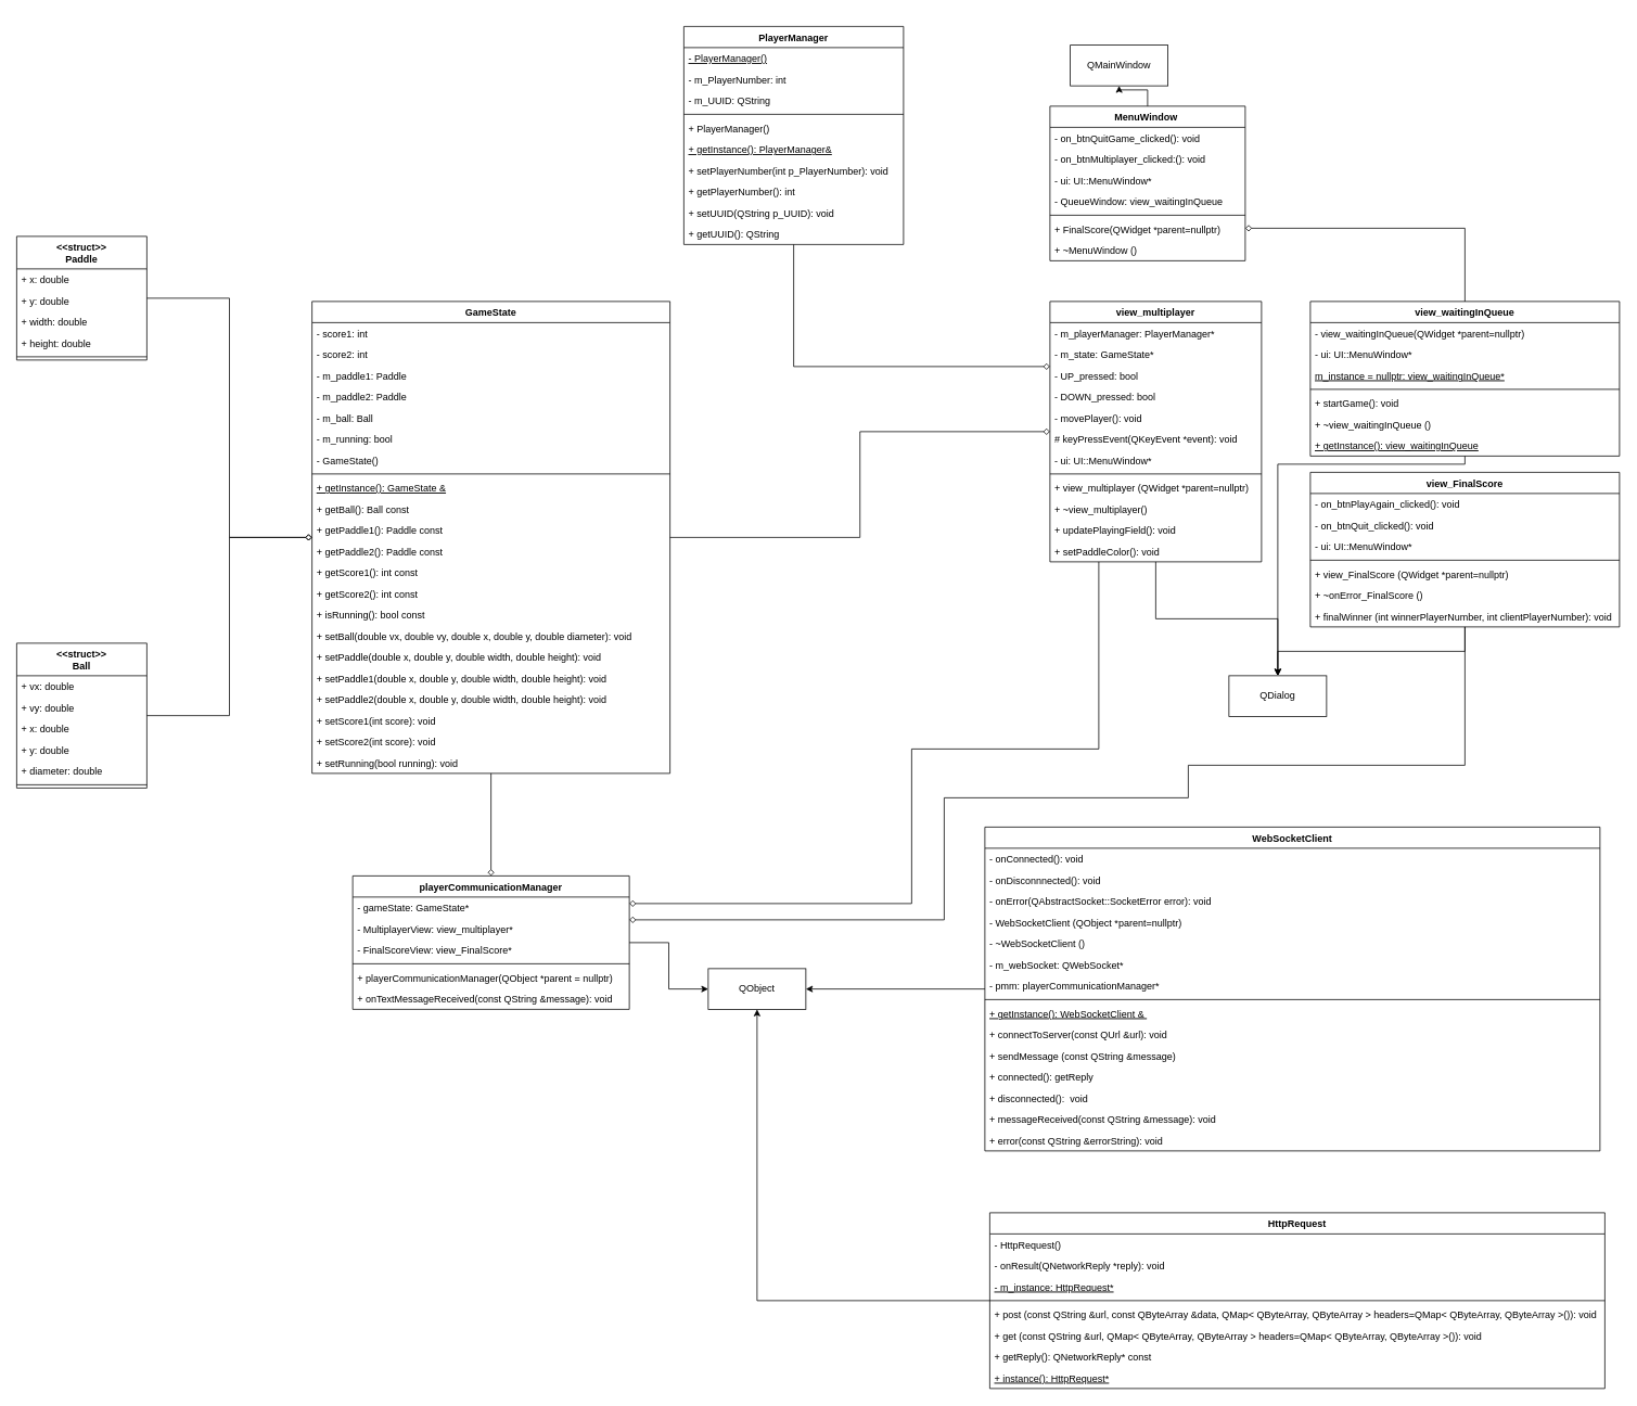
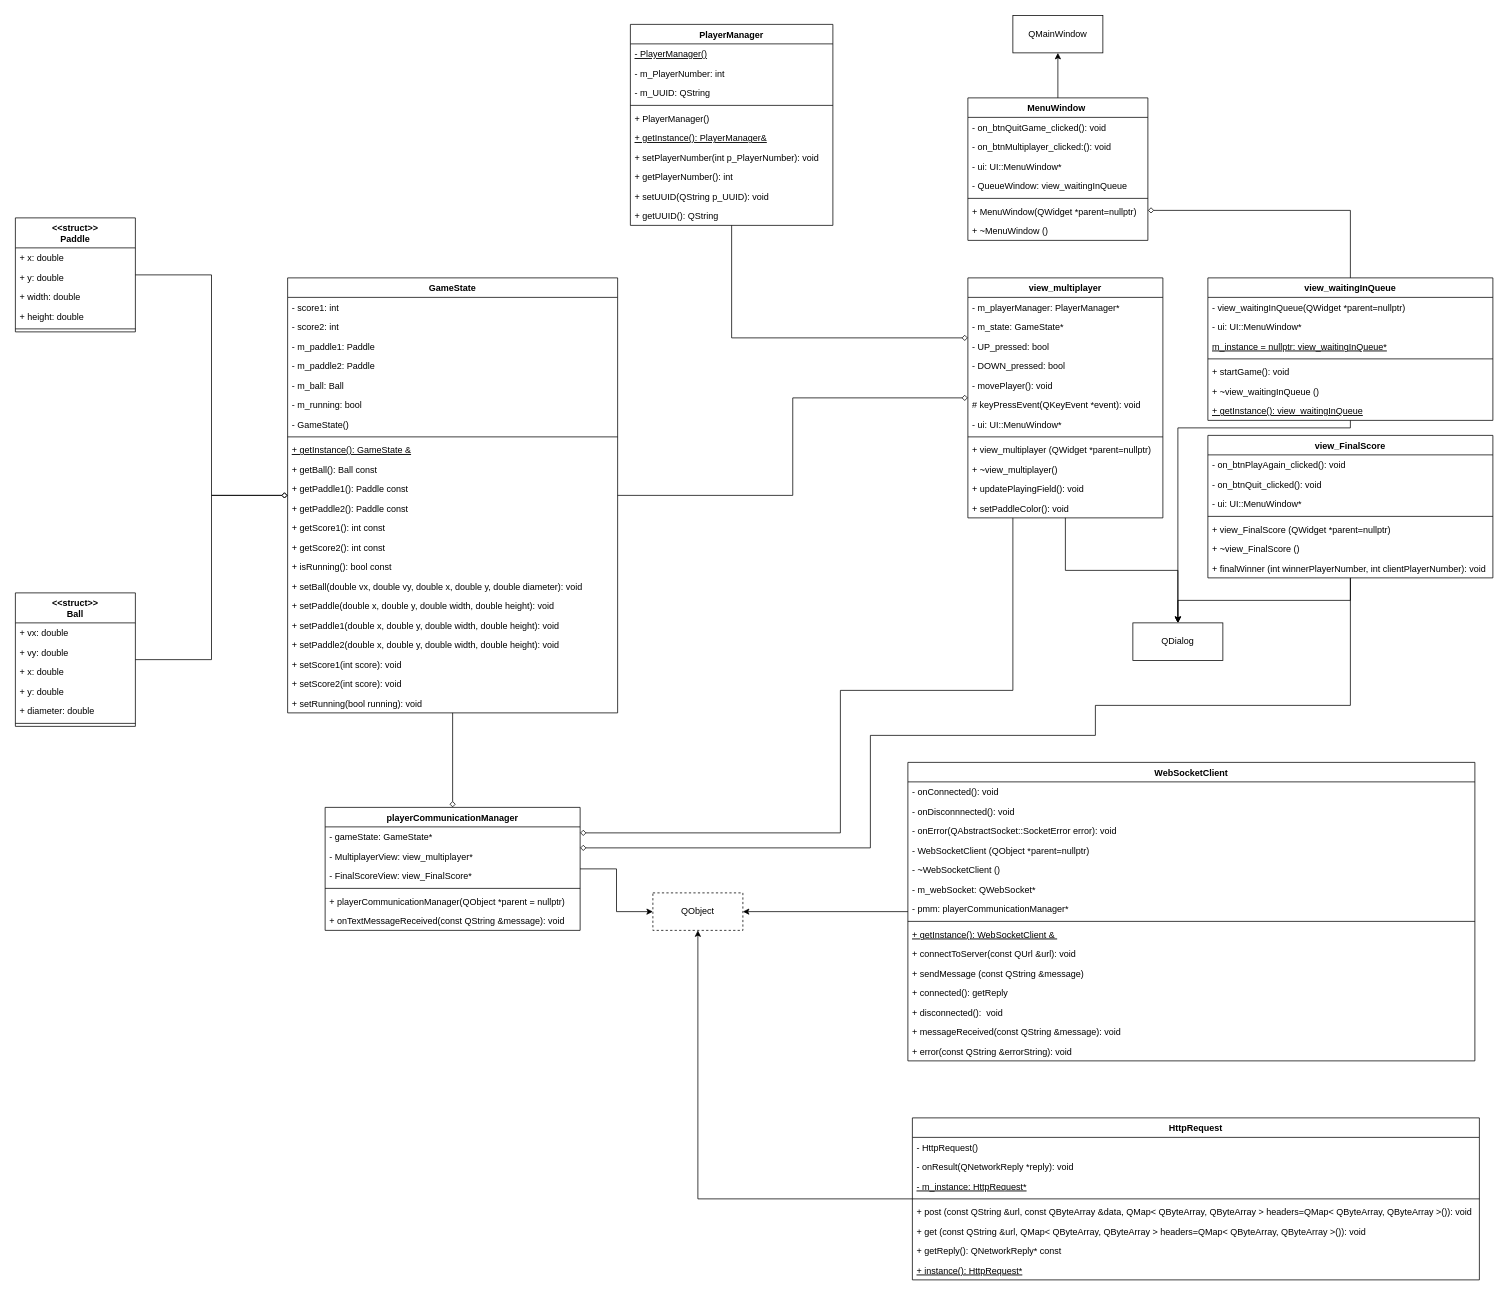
- <mxCell id="134" value="QMainWindow" style="rounded=0;whiteSpace=wrap;html=1;" vertex="1" parent="1"><mxGeometry x="1315" y="55" width="120" height="50" as="geometry" /></mxCell>
+ <mxCell id="134" value="QMainWindow" style="rounded=0;whiteSpace=wrap;html=1;" vertex="1" parent="1"><mxGeometry x="1350" y="20" width="120" height="50" as="geometry" /></mxCell>
- <mxCell id="97" value="+ FinalScore(QWidget *parent=nullptr)" style="text;strokeColor=none;fillColor=none;align=left;verticalAlign=top;spacingLeft=4;spacingRight=4;overflow=hidden;rotatable=0;points=[[0,0.5],[1,0.5]];portConstraint=eastwest;" parent="91" vertex="1"><mxGeometry y="138" width="240" height="26" as="geometry" /></mxCell>
+ <mxCell id="97" value="+ MenuWindow(QWidget *parent=nullptr)" style="text;strokeColor=none;fillColor=none;align=left;verticalAlign=top;spacingLeft=4;spacingRight=4;overflow=hidden;rotatable=0;points=[[0,0.5],[1,0.5]];portConstraint=eastwest;" parent="91" vertex="1"><mxGeometry y="138" width="240" height="26" as="geometry" /></mxCell>
- <mxCell id="107" value="+ ~onError_FinalScore ()" style="text;strokeColor=none;fillColor=none;align=left;verticalAlign=top;spacingLeft=4;spacingRight=4;overflow=hidden;rotatable=0;points=[[0,0.5],[1,0.5]];portConstraint=eastwest;" parent="101" vertex="1"><mxGeometry y="138" width="380" height="26" as="geometry" /></mxCell>
+ <mxCell id="107" value="+ ~view_FinalScore ()" style="text;strokeColor=none;fillColor=none;align=left;verticalAlign=top;spacingLeft=4;spacingRight=4;overflow=hidden;rotatable=0;points=[[0,0.5],[1,0.5]];portConstraint=eastwest;" parent="101" vertex="1"><mxGeometry y="138" width="380" height="26" as="geometry" /></mxCell>
- <mxCell id="133" value="QObject" style="rounded=0;whiteSpace=wrap;html=1;" vertex="1" parent="1"><mxGeometry x="870" y="1190" width="120" height="50" as="geometry" /></mxCell>
+ <mxCell id="133" value="QObject" style="rounded=0;whiteSpace=wrap;html=1;dashed=1;" vertex="1" parent="1"><mxGeometry x="870" y="1190" width="120" height="50" as="geometry" /></mxCell>
